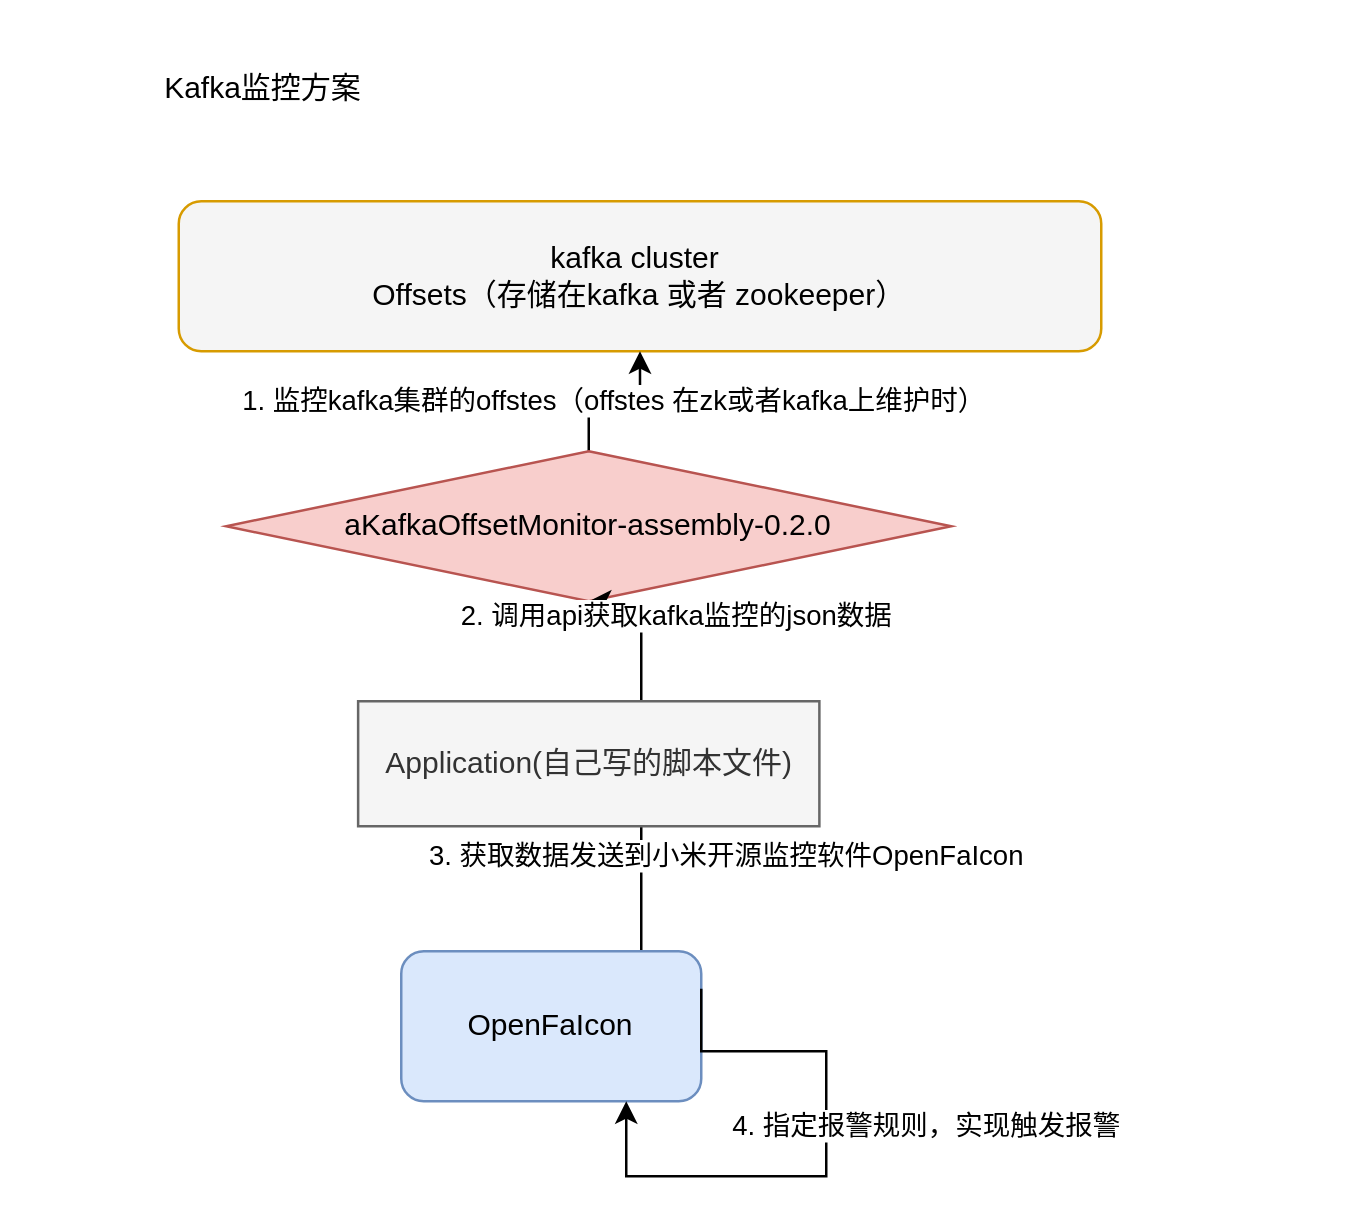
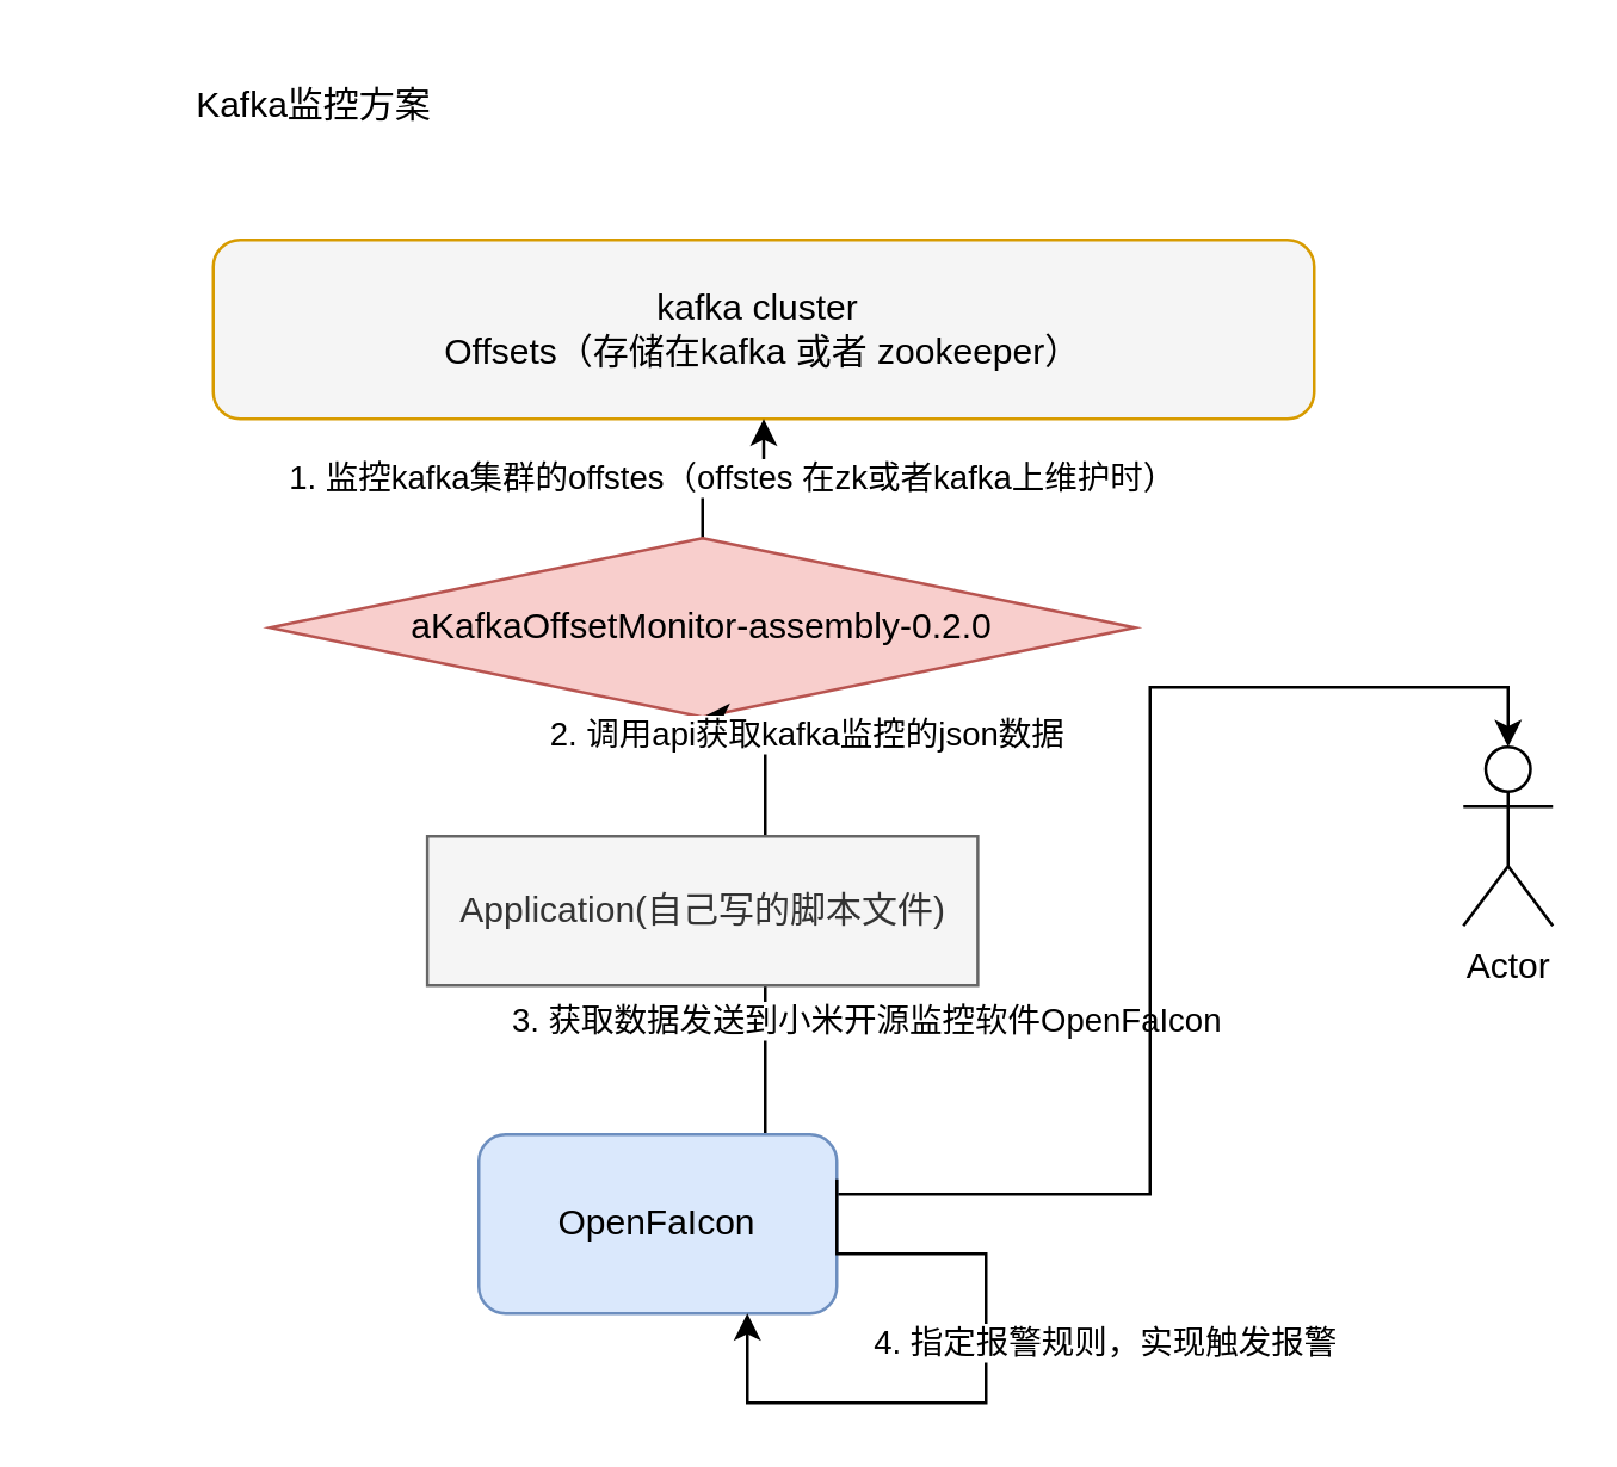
+ <mxCell id="12" value="Actor" style="shape=umlActor;verticalLabelPosition=bottom;labelBackgroundColor=#ffffff;verticalAlign=top;html=1;outlineConnect=0;" vertex="1" parent="1"><mxGeometry x="490" y="250" width="30" height="60" as="geometry" /></mxCell>
+ <mxCell id="9" style="edgeStyle=orthogonalEdgeStyle;rounded=0;orthogonalLoop=1;jettySize=auto;html=1;entryX=0.5;entryY=0;entryDx=0;entryDy=0;entryPerimeter=0;" edge="1" parent="1" source="10" target="12"><mxGeometry relative="1" as="geometry"><Array as="points"><mxPoint x="385" y="400" /><mxPoint x="385" y="230" /><mxPoint x="505" y="230" /></Array></mxGeometry></mxCell>
